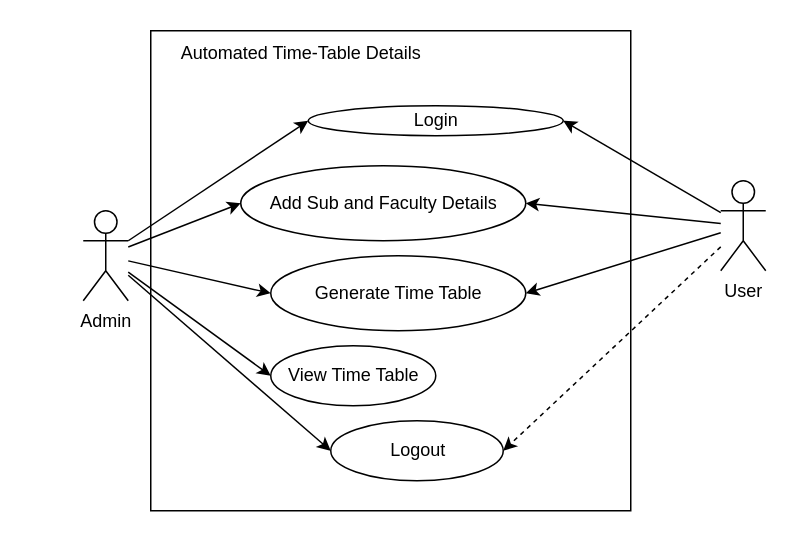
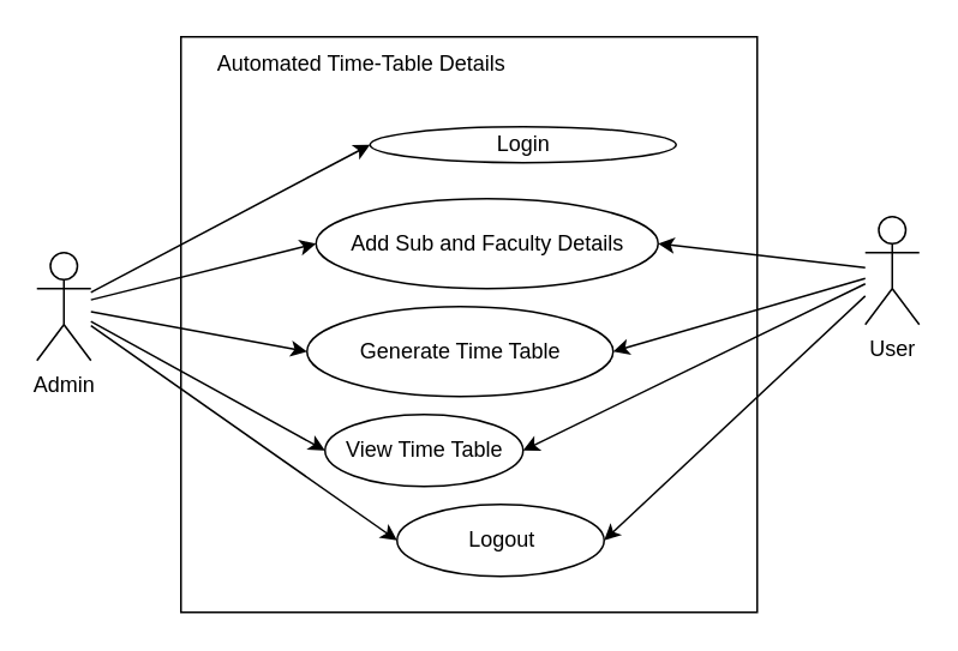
- <mxCell id="9" style="edgeStyle=none;html=1;entryX=1;entryY=0.5;entryDx=0;entryDy=0;" edge="1" parent="1" source="14" target="15"><mxGeometry relative="1" as="geometry" /></mxCell>
- <mxCell id="16" value="Add Sub and Faculty Details" style="shape=ellipse;html=1;dashed=0;whitespace=wrap;perimeter=ellipsePerimeter;" vertex="1" parent="1"><mxGeometry x="160" y="110" width="190" height="50" as="geometry" /></mxCell>
+ <mxCell id="16" value="Add Sub and Faculty Details" style="shape=ellipse;html=1;dashed=0;whitespace=wrap;perimeter=ellipsePerimeter;" vertex="1" parent="1"><mxGeometry x="175" y="110" width="190" height="50" as="geometry" /></mxCell>
- <mxCell id="8" value="Admin" style="shape=umlActor;verticalLabelPosition=bottom;verticalAlign=top;html=1;" vertex="1" parent="1"><mxGeometry x="55" y="140" width="30" height="60" as="geometry" /></mxCell>
+ <mxCell id="8" value="Admin" style="shape=umlActor;verticalLabelPosition=bottom;verticalAlign=top;html=1;" vertex="1" parent="1"><mxGeometry x="20" y="140" width="30" height="60" as="geometry" /></mxCell>
- <mxCell id="17" value="Generate Time Table" style="shape=ellipse;html=1;dashed=0;whitespace=wrap;perimeter=ellipsePerimeter;" vertex="1" parent="1"><mxGeometry x="180" y="170" width="170" height="50" as="geometry" /></mxCell>
+ <mxCell id="17" value="Generate Time Table" style="shape=ellipse;html=1;dashed=0;whitespace=wrap;perimeter=ellipsePerimeter;" vertex="1" parent="1"><mxGeometry x="170" y="170" width="170" height="50" as="geometry" /></mxCell>
+ <mxCell id="12" style="edgeStyle=none;html=1;entryX=1;entryY=0.5;entryDx=0;entryDy=0;" edge="1" parent="1" source="14" target="19"><mxGeometry relative="1" as="geometry" /></mxCell>
- <mxCell id="13" style="edgeStyle=none;html=1;entryX=1;entryY=0.5;entryDx=0;entryDy=0;dashed=1;" edge="1" parent="1" source="14" target="18"><mxGeometry relative="1" as="geometry" /></mxCell>
+ <mxCell id="13" style="edgeStyle=none;html=1;entryX=1;entryY=0.5;entryDx=0;entryDy=0;" edge="1" parent="1" source="14" target="18"><mxGeometry relative="1" as="geometry" /></mxCell>
